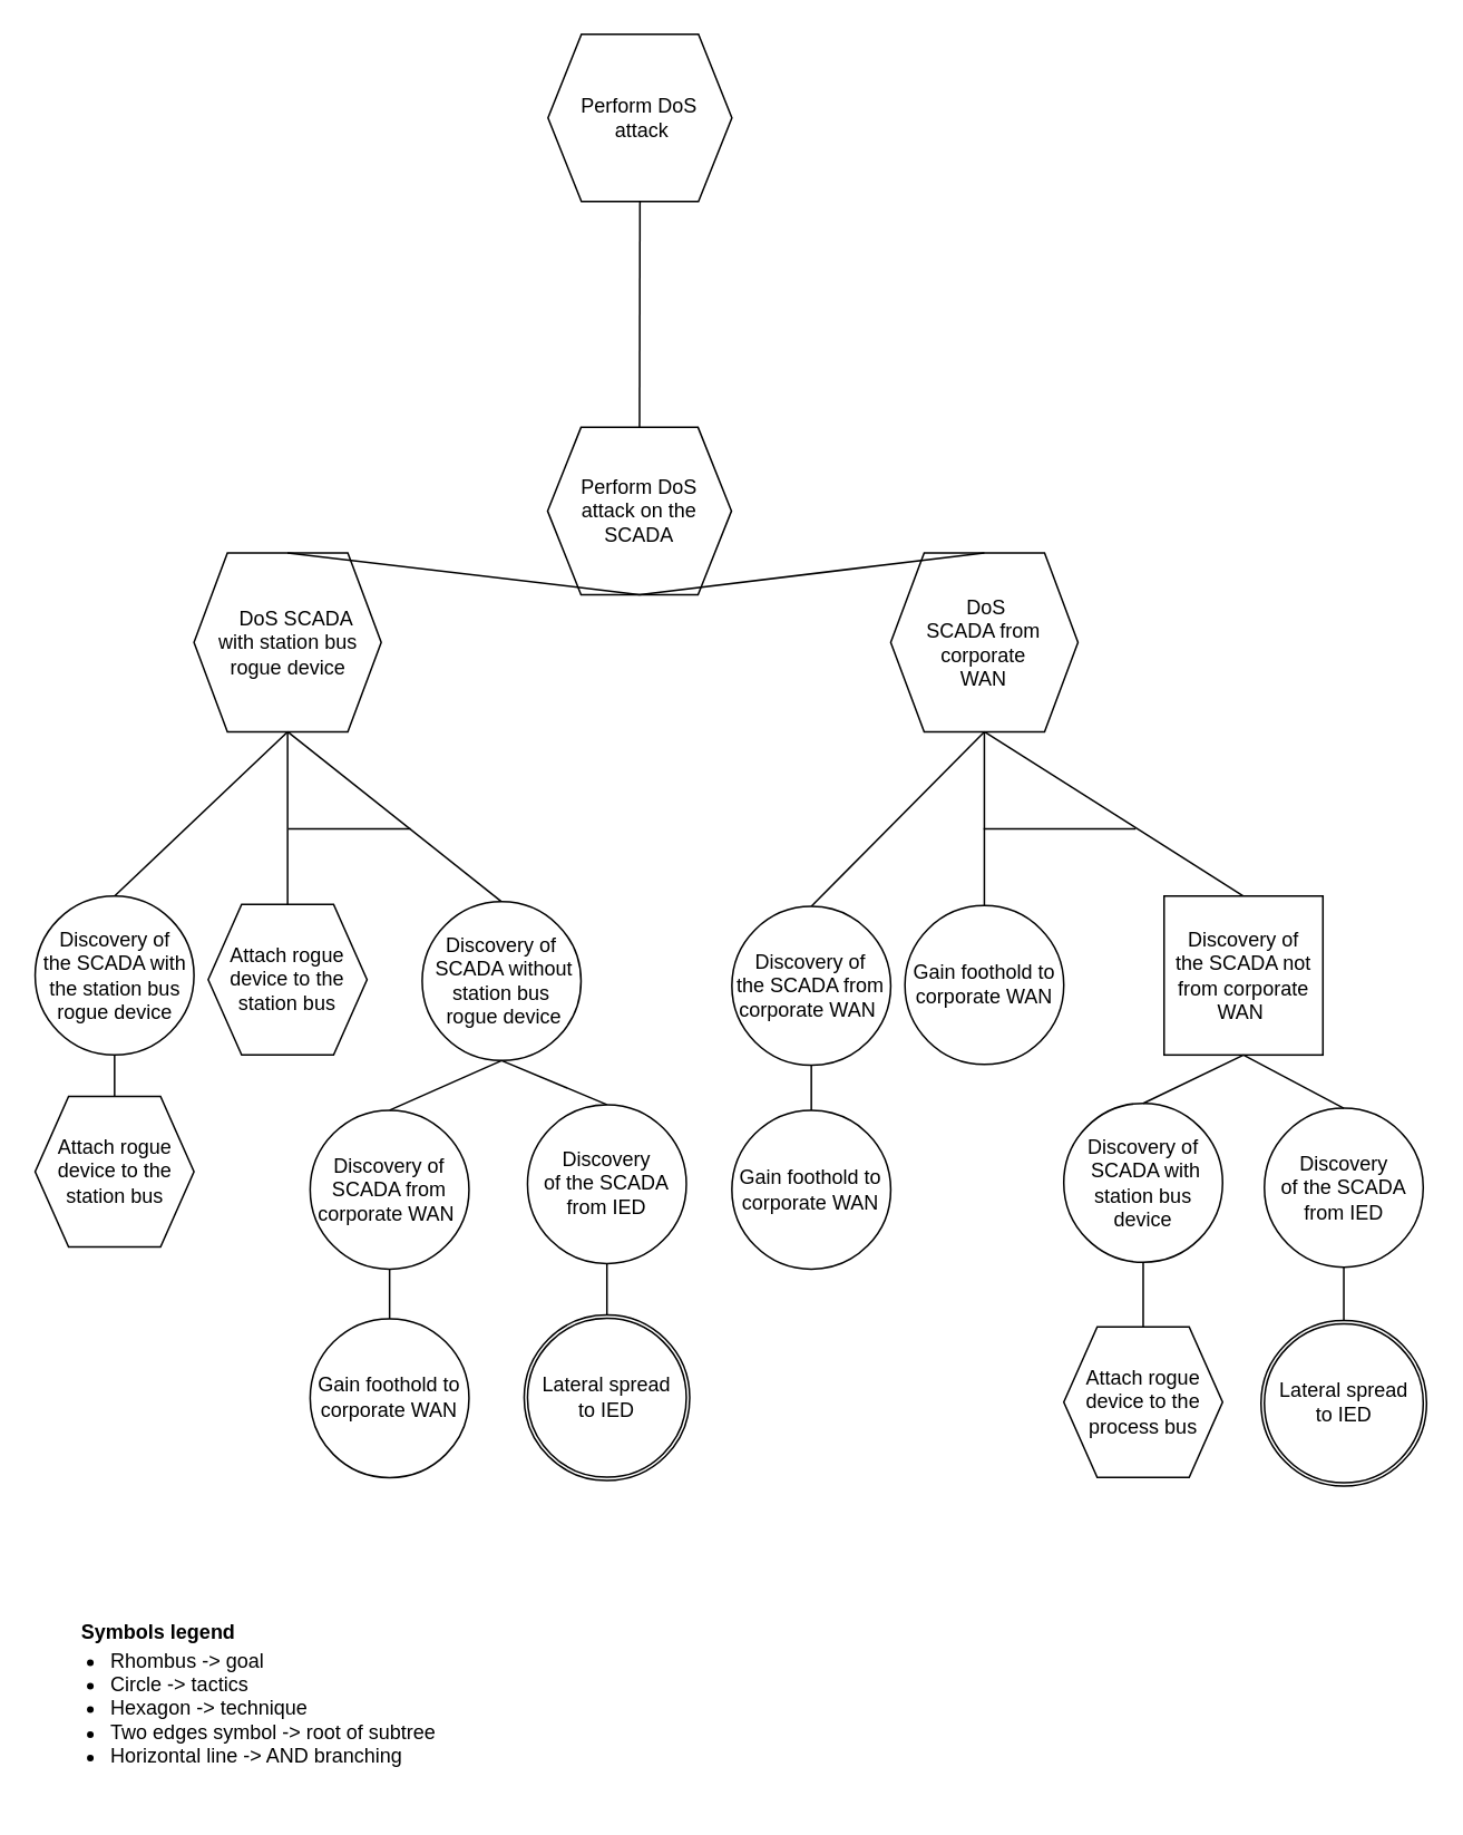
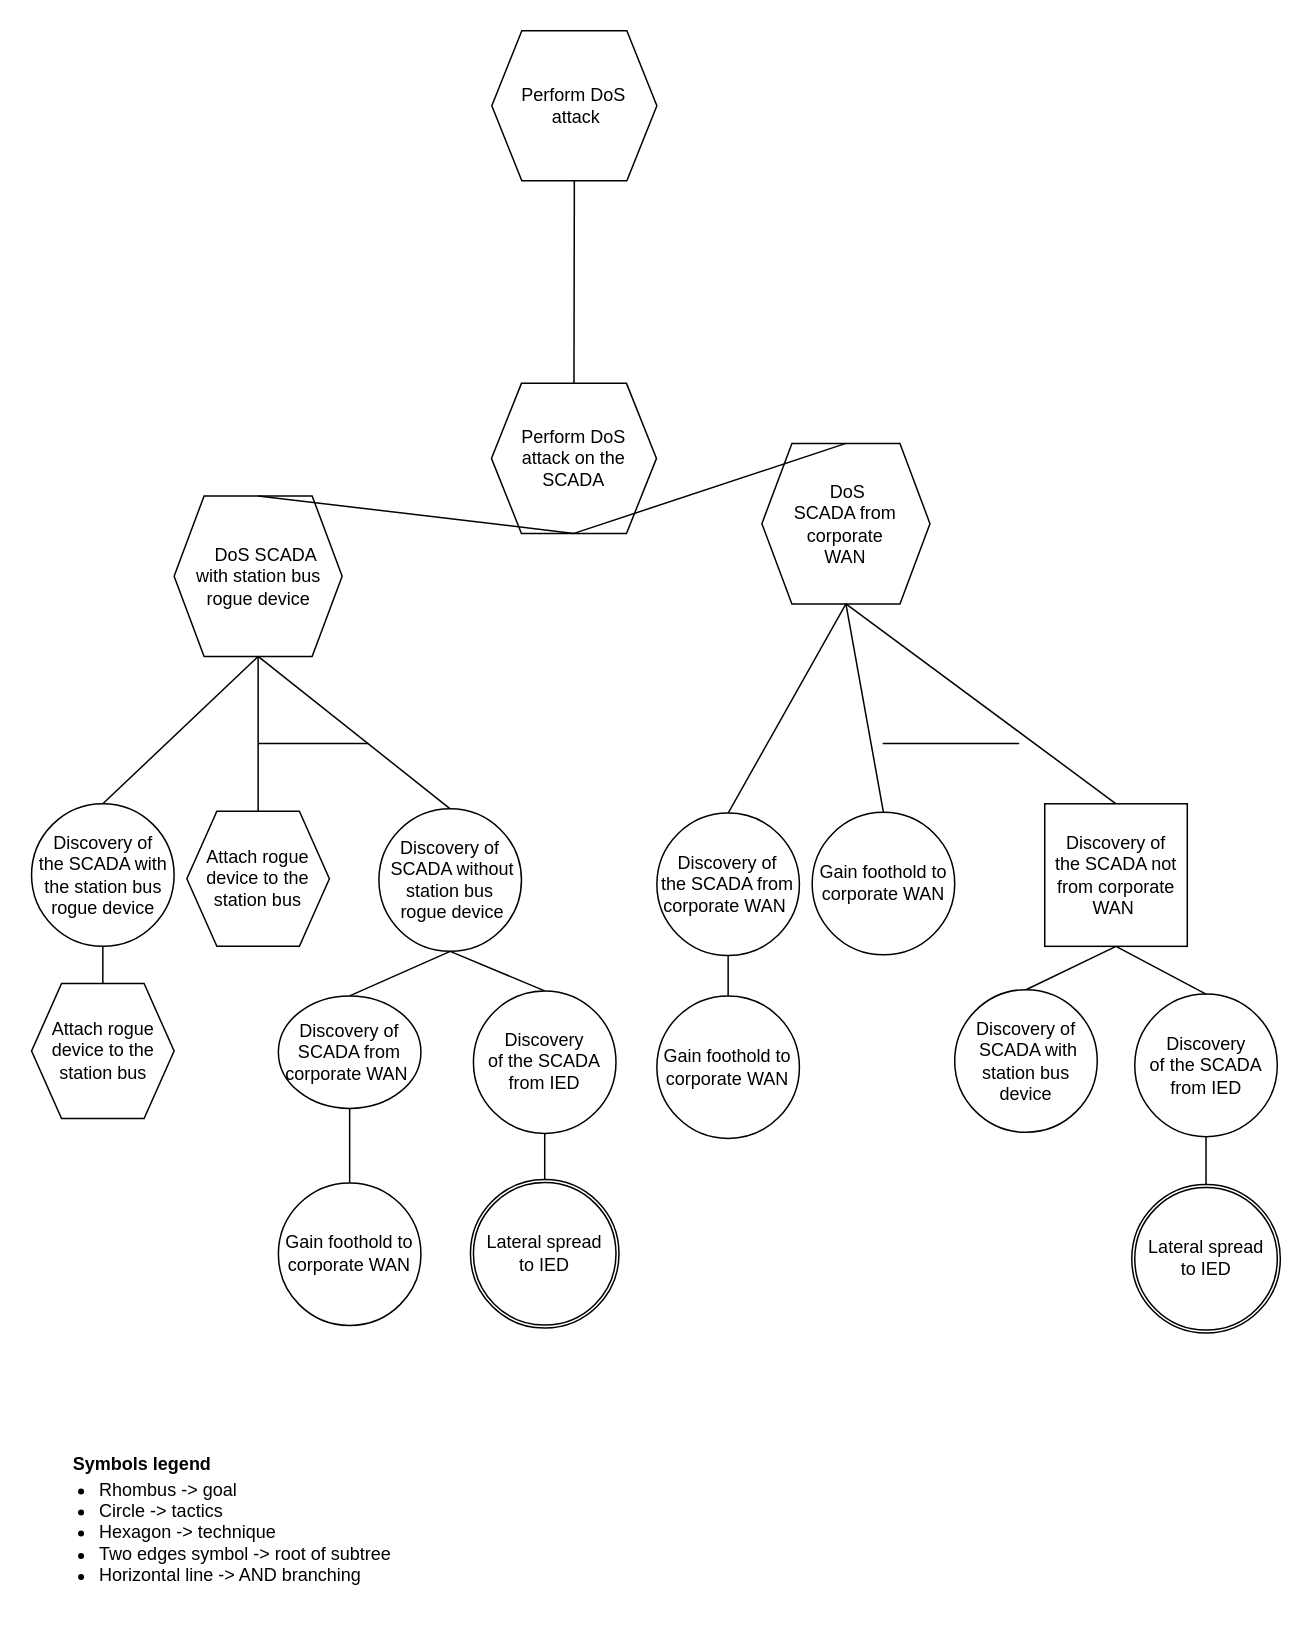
- <mxCell id="15" value="&amp;nbsp;DoS&lt;br&gt;SCADA from corporate &lt;br&gt;WAN" style="shape=hexagon;perimeter=hexagonPerimeter2;whiteSpace=wrap;html=1;fixedSize=1;" parent="1" vertex="1"><mxGeometry x="532.25" y="330" width="112" height="107" as="geometry" /></mxCell>
+ <mxCell id="15" value="&amp;nbsp;DoS&lt;br&gt;SCADA from corporate &lt;br&gt;WAN" style="shape=hexagon;perimeter=hexagonPerimeter2;whiteSpace=wrap;html=1;fixedSize=1;" parent="1" vertex="1"><mxGeometry x="507.25" y="295" width="112" height="107" as="geometry" /></mxCell>
- <mxCell id="35" value="Discovery&amp;nbsp;of &lt;br&gt;SCADA from corporate WAN&amp;nbsp;" style="ellipse;whiteSpace=wrap;html=1;aspect=fixed;" parent="1" vertex="1"><mxGeometry x="185" y="663.22" width="95" height="95" as="geometry" /></mxCell>
+ <mxCell id="35" value="Discovery&amp;nbsp;of &lt;br&gt;SCADA from corporate WAN&amp;nbsp;" style="ellipse;whiteSpace=wrap;html=1;aspect=fixed;" parent="1" vertex="1"><mxGeometry x="185" y="663.22" width="95" height="75" as="geometry" /></mxCell>
- <mxCell id="29" value="" style="endArrow=none;html=1;rounded=0;entryX=0.5;entryY=1;entryDx=0;entryDy=0;exitX=0.5;exitY=0;exitDx=0;exitDy=0;" parent="1" source="27" target="28" edge="1"><mxGeometry width="50" height="50" relative="1" as="geometry"><mxPoint x="741.691" y="1012.713" as="sourcePoint" /><mxPoint x="693.25" y="976.21" as="targetPoint" /></mxGeometry></mxCell>
- <mxCell id="27" value="Attach rogue device to the process bus" style="shape=hexagon;perimeter=hexagonPerimeter2;whiteSpace=wrap;html=1;fixedSize=1;" parent="1" vertex="1"><mxGeometry x="635.75" y="792.74" width="95" height="90" as="geometry" /></mxCell>
